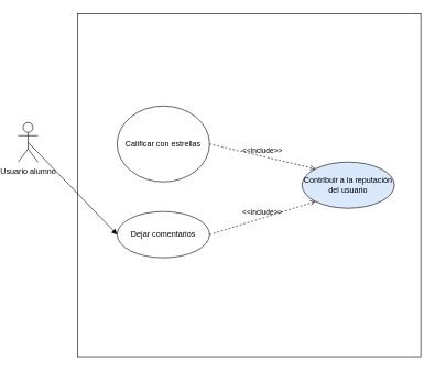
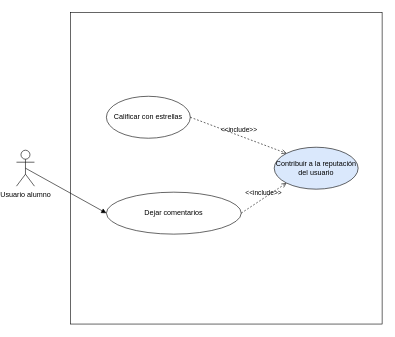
- <mxCell id="3" value="Usuario alumno" style="shape=umlActor;verticalLabelPosition=bottom;verticalAlign=top;html=1;" vertex="1" parent="1"><mxGeometry x="20" y="185" width="30" height="60" as="geometry" /></mxCell>
+ <mxCell id="3" value="Usuario alumno" style="shape=umlActor;verticalLabelPosition=bottom;verticalAlign=top;html=1;" vertex="1" parent="1"><mxGeometry x="20" y="250" width="30" height="60" as="geometry" /></mxCell>
- <mxCell id="4" value="Calificar con estrellas" style="ellipse;whiteSpace=wrap;html=1;" vertex="1" parent="1"><mxGeometry x="170" y="160" width="140" height="115" as="geometry" /></mxCell>
+ <mxCell id="4" value="Calificar con estrellas" style="ellipse;whiteSpace=wrap;html=1;" vertex="1" parent="1"><mxGeometry x="170" y="160" width="140" height="70" as="geometry" /></mxCell>
- <mxCell id="5" value="Dejar comentarios" style="ellipse;whiteSpace=wrap;html=1;" vertex="1" parent="1"><mxGeometry x="170" y="320" width="140" height="70" as="geometry" /></mxCell>
+ <mxCell id="5" value="Dejar comentarios" style="ellipse;whiteSpace=wrap;html=1;" vertex="1" parent="1"><mxGeometry x="170" y="320" width="225" height="70" as="geometry" /></mxCell>
